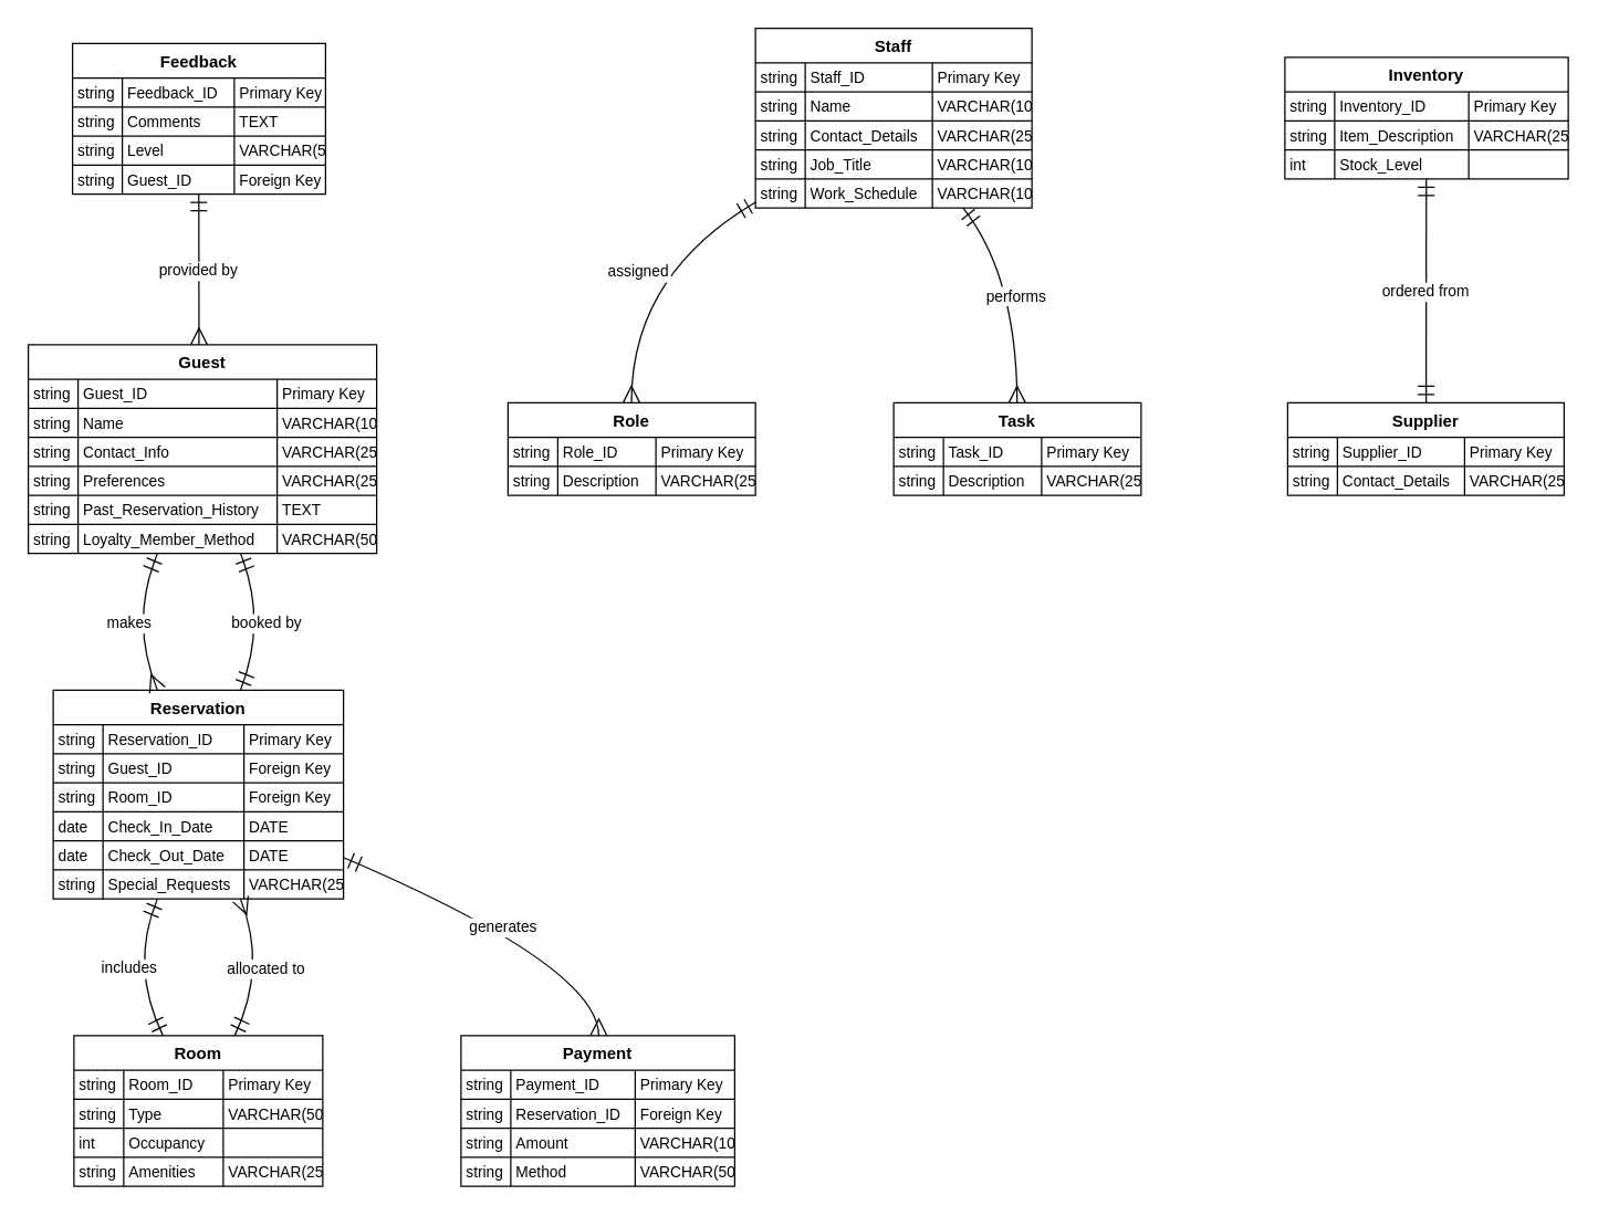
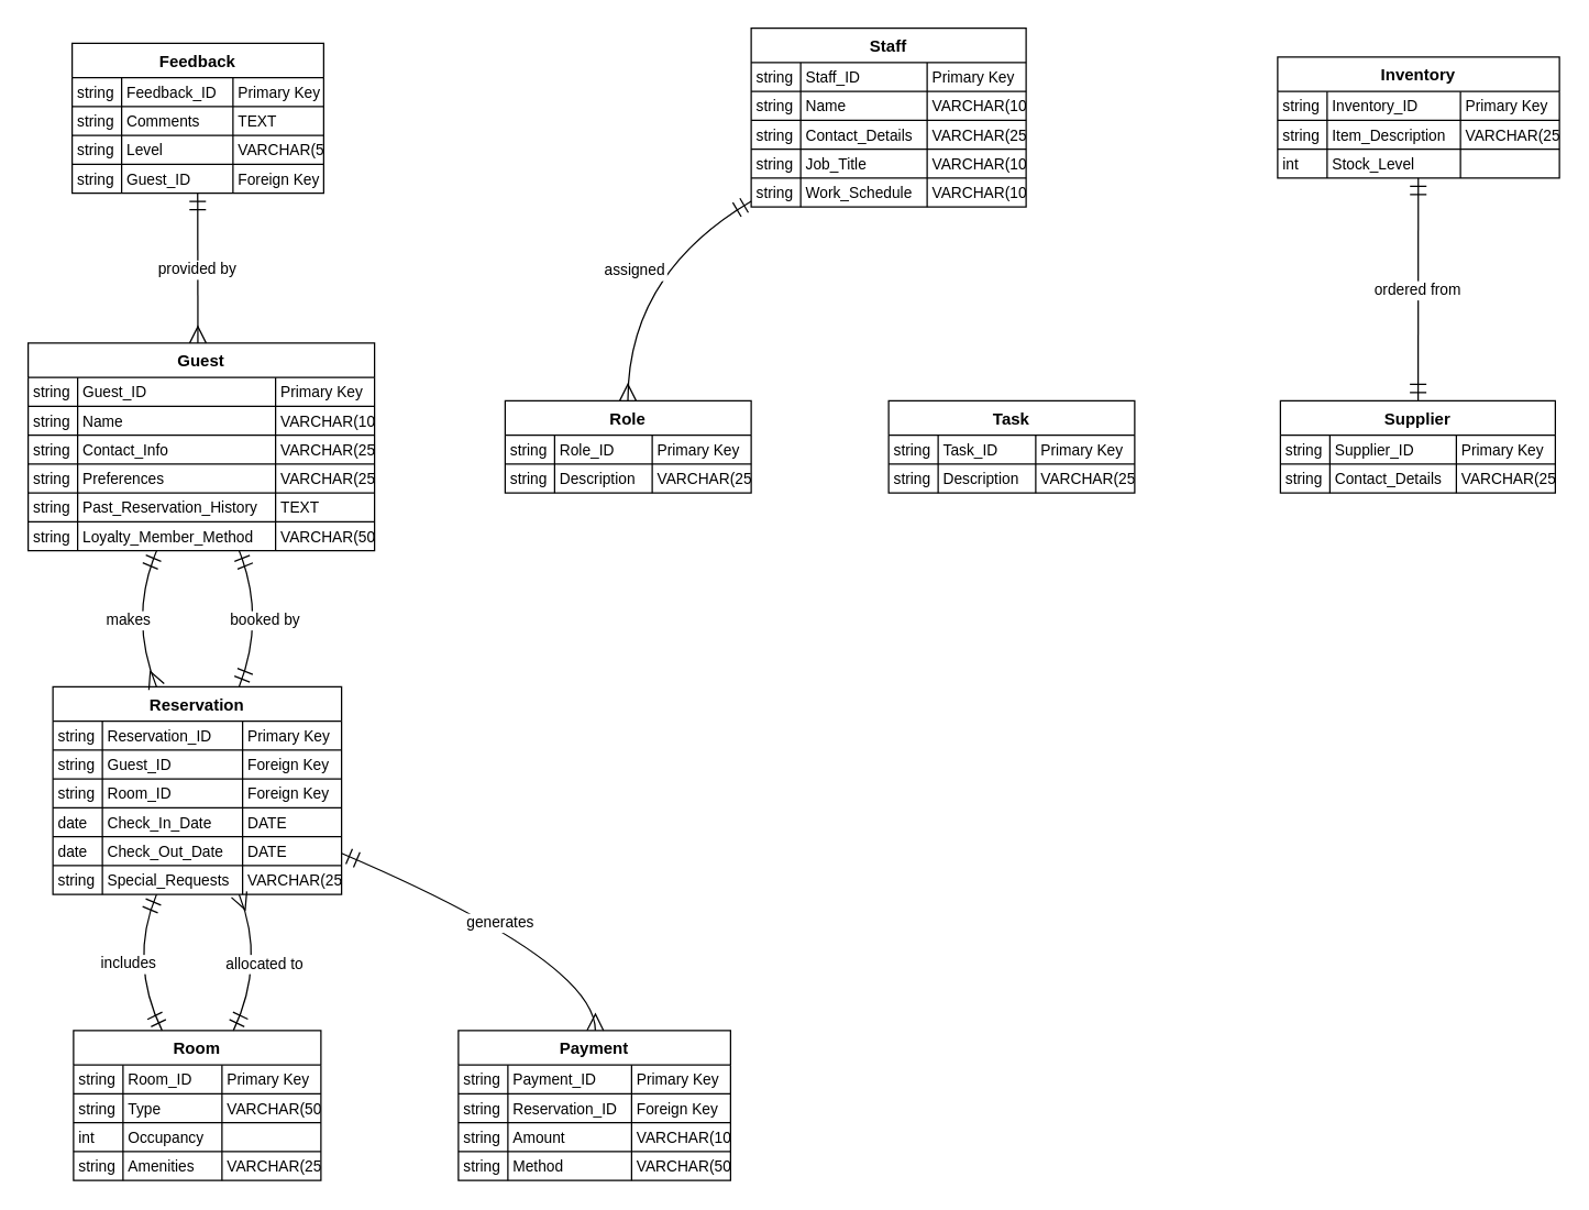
- <mxCell id="169" value="performs" style="curved=1;startArrow=ERmandOne;startSize=10;;endArrow=ERmany;endSize=10;;exitX=0.751;exitY=1;entryX=0.499;entryY=0;rounded=0;" edge="1" parent="1" source="69" target="99"><mxGeometry relative="1" as="geometry"><Array as="points"><mxPoint x="735" y="199" /></Array></mxGeometry></mxCell>
